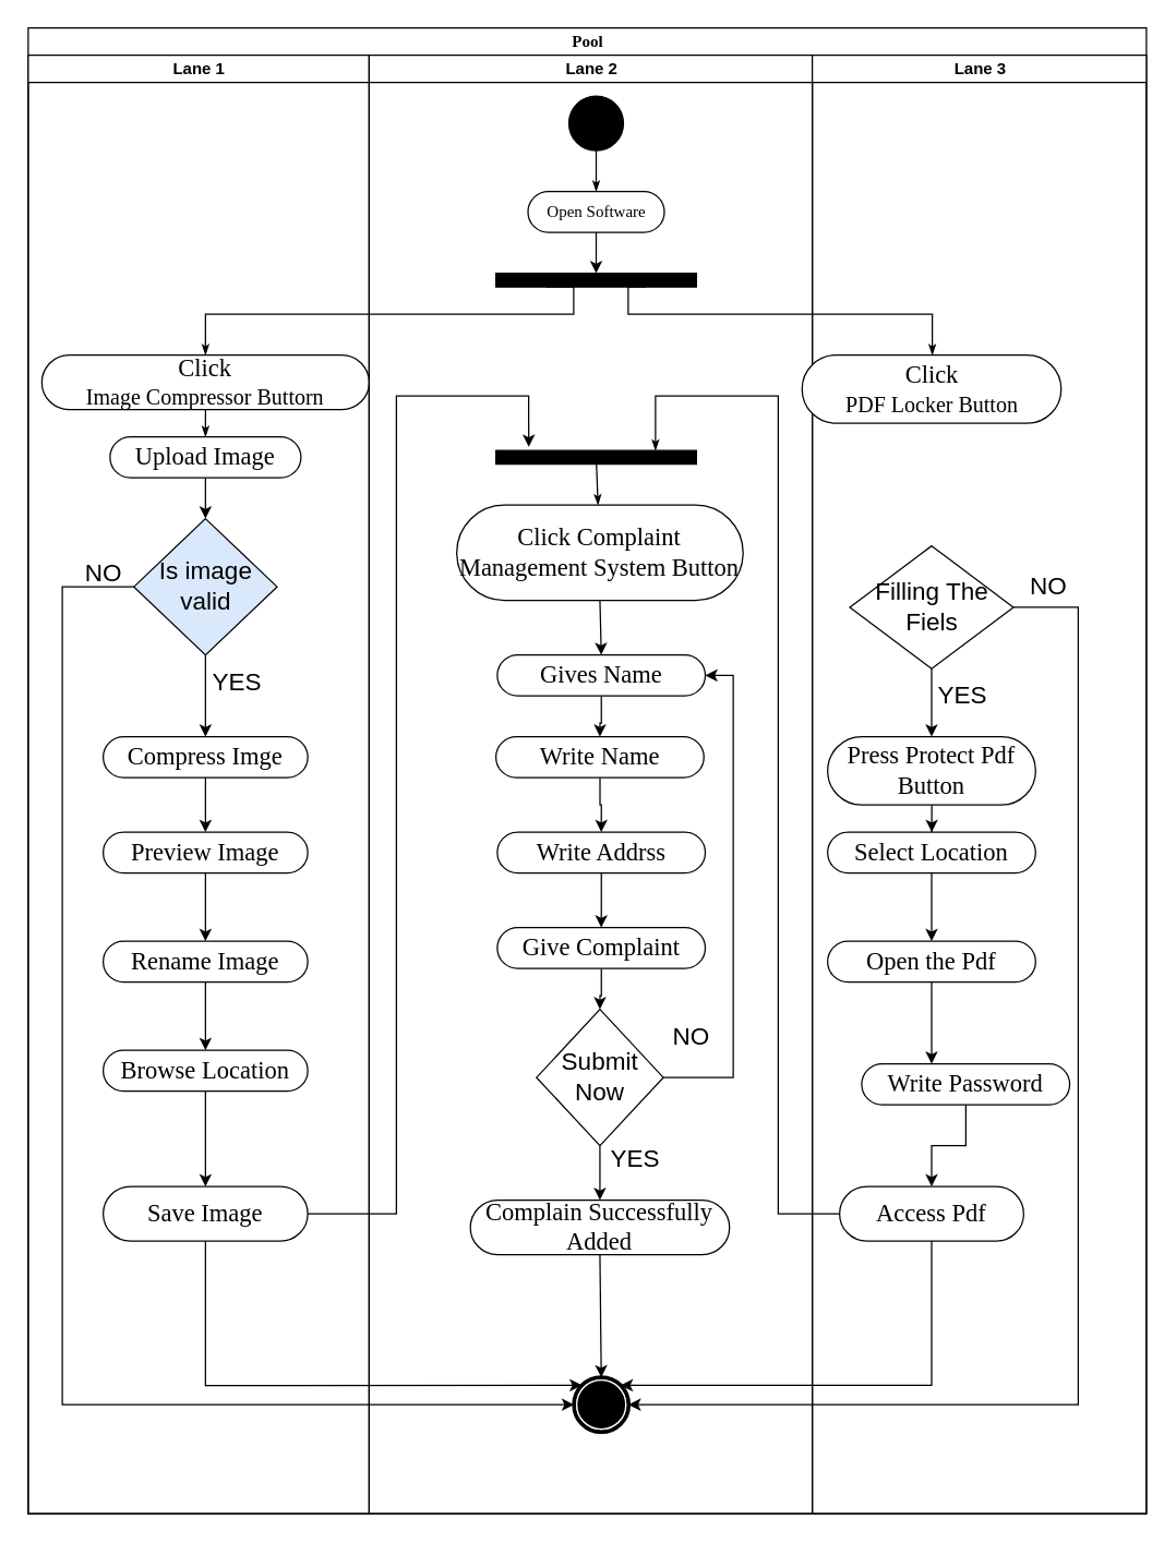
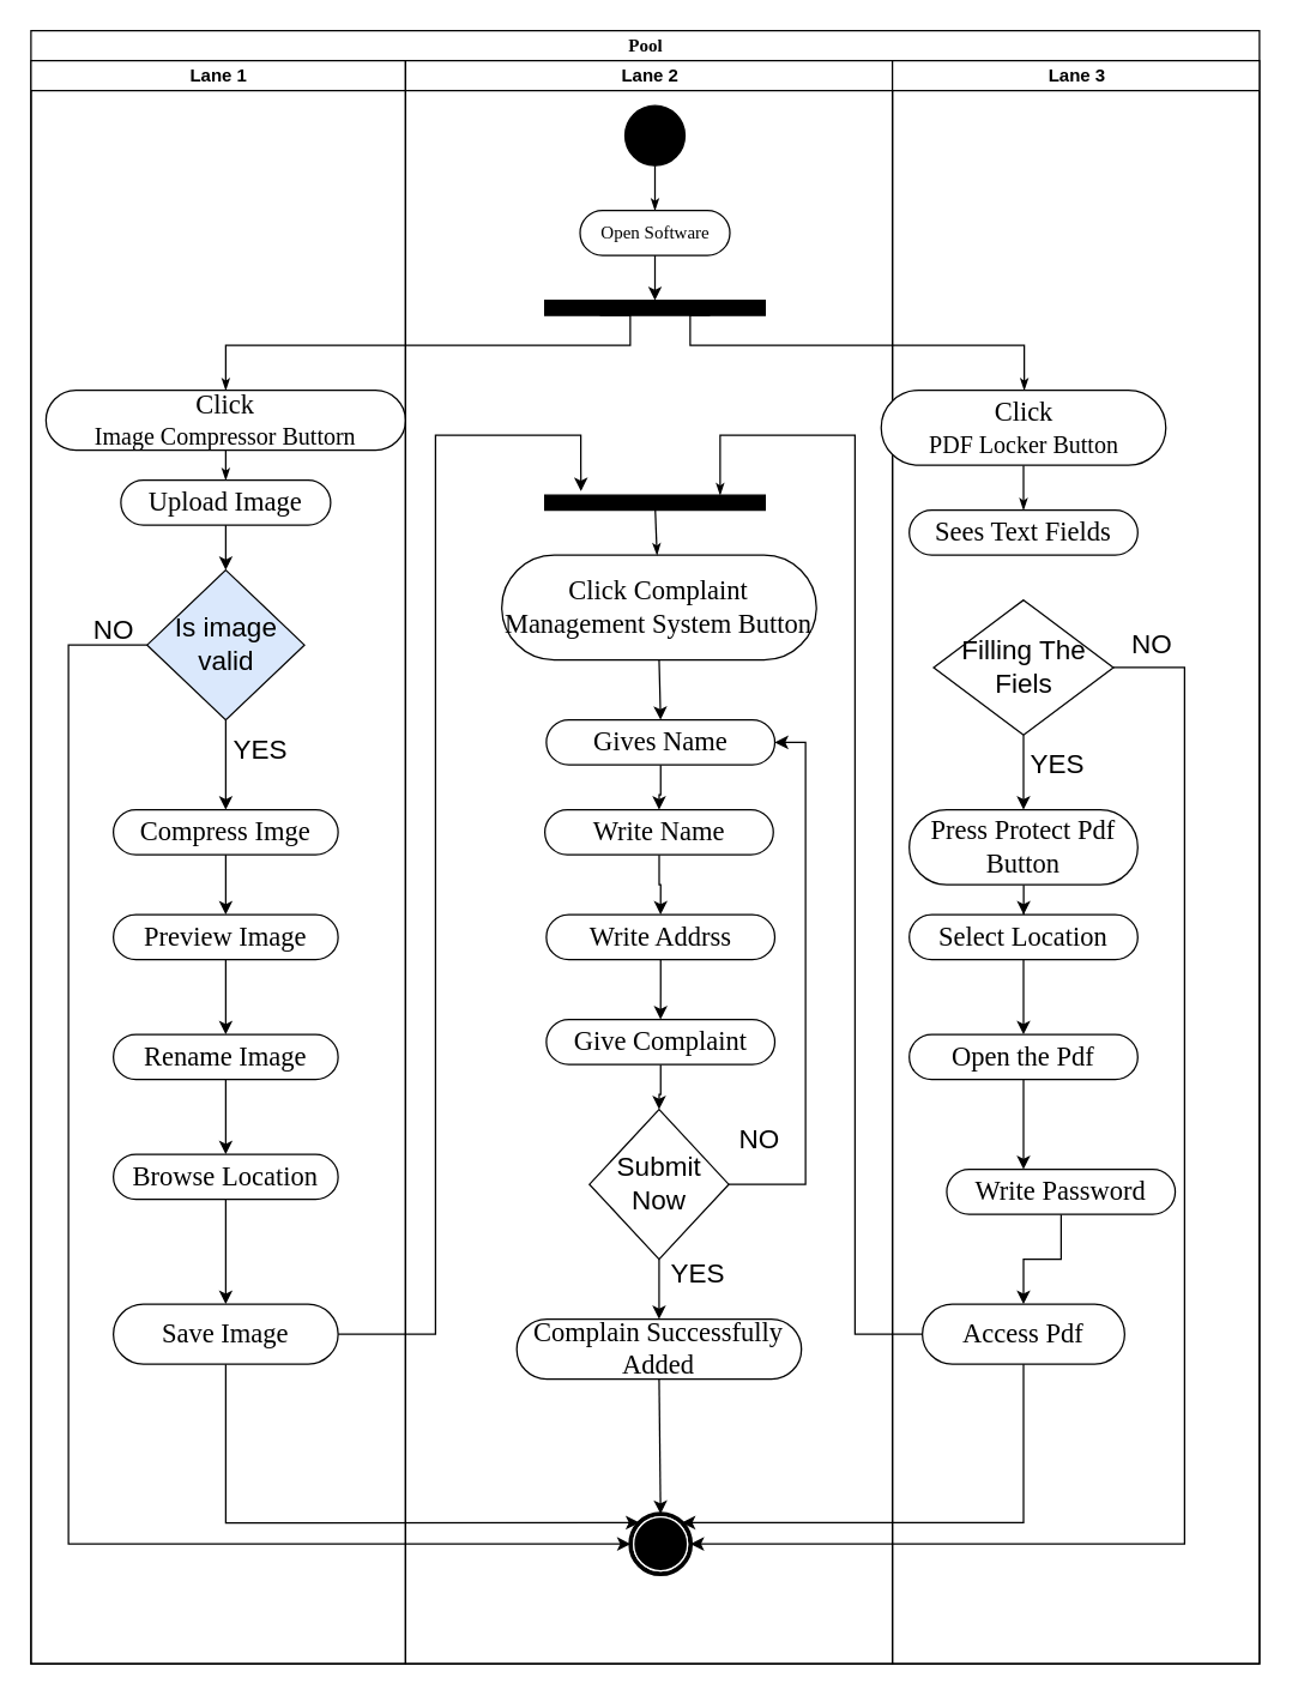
+ <mxCell id="54" style="rounded=0;html=1;labelBackgroundColor=none;startArrow=none;startFill=0;startSize=5;endArrow=classicThin;endFill=1;endSize=5;jettySize=auto;orthogonalLoop=1;strokeWidth=1;fontFamily=Verdana;fontSize=12;entryX=0.5;entryY=0;entryDx=0;entryDy=0;" parent="53" source="55" target="57" edge="1"><mxGeometry relative="1" as="geometry"><mxPoint x="107.5" y="268" as="targetPoint" /></mxGeometry></mxCell>
+ <mxCell id="57" value="&lt;font style=&quot;font-size: 18px;&quot;&gt;Sees Text Fields&lt;/font&gt;" style="rounded=1;whiteSpace=wrap;html=1;shadow=0;comic=0;labelBackgroundColor=none;strokeWidth=1;fontFamily=Verdana;fontSize=12;align=center;arcSize=50;" vertex="1" parent="53"><mxGeometry x="11.25" y="300" width="152.5" height="30" as="geometry" /></mxCell>
